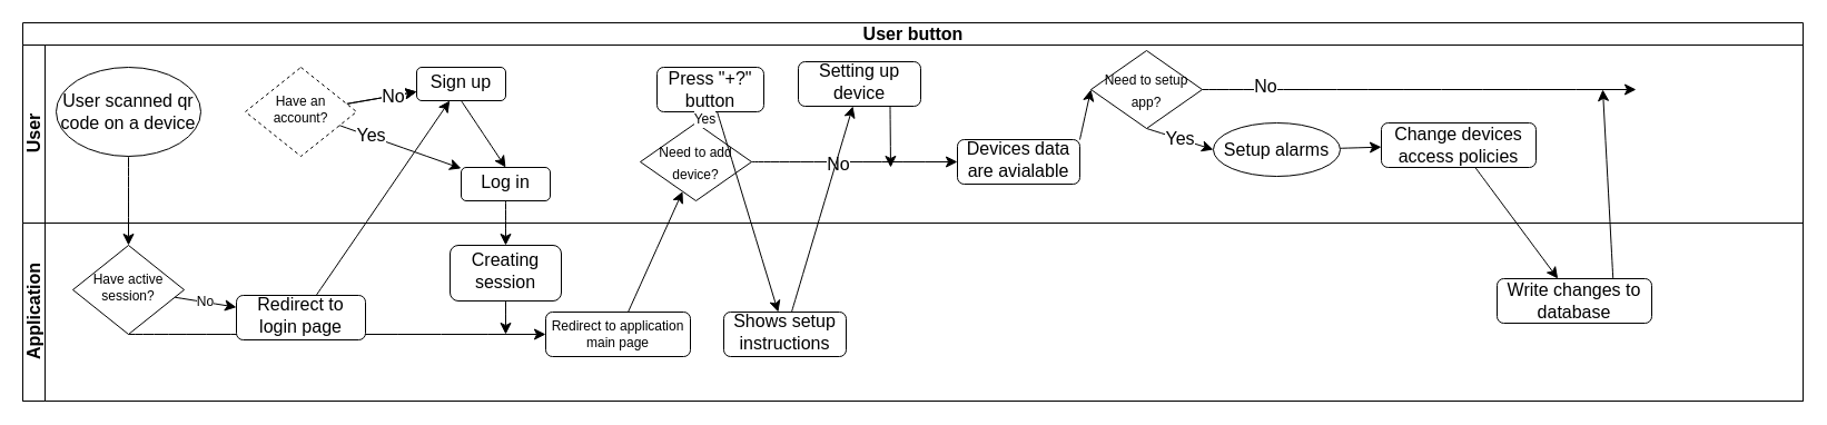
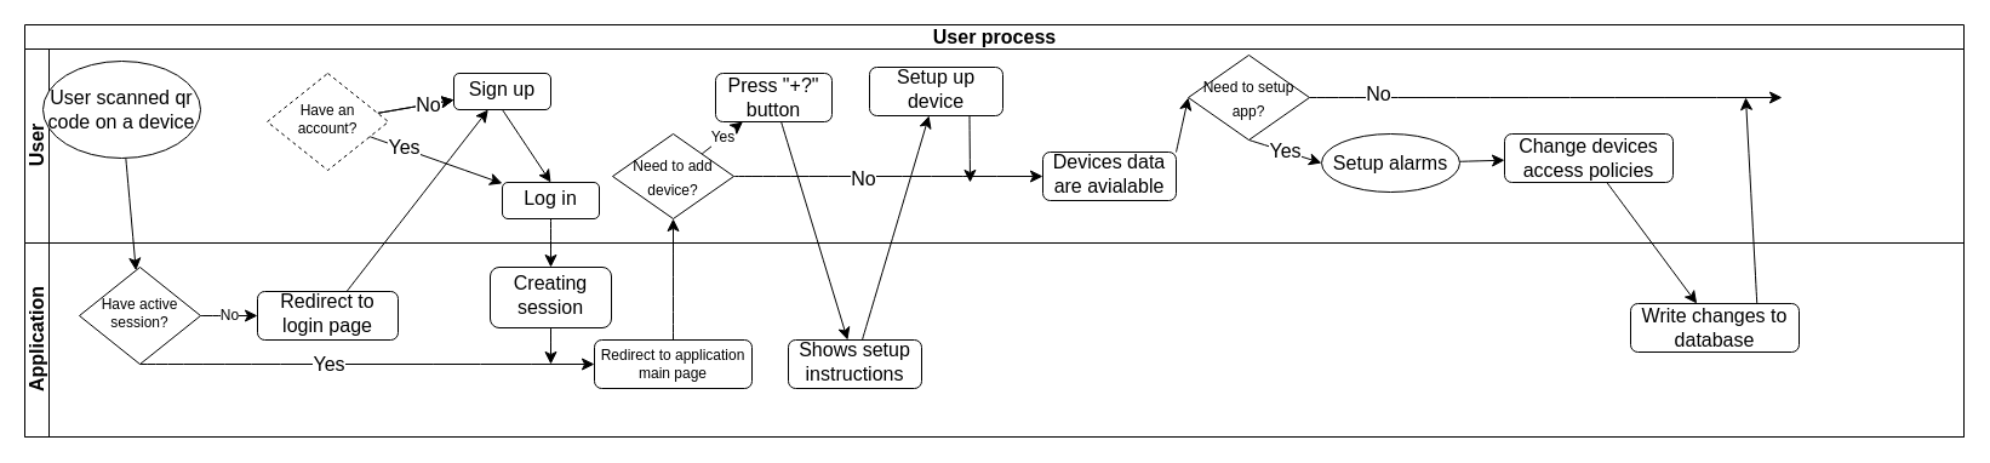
- <mxCell id="2" value="User button" style="swimlane;childLayout=stackLayout;resizeParent=1;resizeParentMax=0;horizontal=1;startSize=20;horizontalStack=0;html=1;fontSize=16;" vertex="1" parent="1"><mxGeometry x="20" y="20" width="1600" height="340" as="geometry" /></mxCell>
+ <mxCell id="2" value="User process" style="swimlane;childLayout=stackLayout;resizeParent=1;resizeParentMax=0;horizontal=1;startSize=20;horizontalStack=0;html=1;fontSize=16;" vertex="1" parent="1"><mxGeometry x="20" y="20" width="1600" height="340" as="geometry" /></mxCell>
- <mxCell id="20" value="Setting up device" style="rounded=1;whiteSpace=wrap;html=1;shadow=0;strokeWidth=1;spacing=6;spacingTop=-4;fontSize=16;" vertex="1" parent="3"><mxGeometry x="697" y="15" width="110" height="40" as="geometry" /></mxCell>
+ <mxCell id="20" value="Setup up device" style="rounded=1;whiteSpace=wrap;html=1;shadow=0;strokeWidth=1;spacing=6;spacingTop=-4;fontSize=16;" vertex="1" parent="3"><mxGeometry x="697" y="15" width="110" height="40" as="geometry" /></mxCell>
- <mxCell id="4" value="User scanned qr code on a device" style="ellipse;whiteSpace=wrap;html=1;fontSize=16;" vertex="1" parent="3"><mxGeometry x="30" y="20" width="130" height="80" as="geometry" /></mxCell>
+ <mxCell id="4" value="User scanned qr code on a device" style="ellipse;whiteSpace=wrap;html=1;fontSize=16;" vertex="1" parent="3"><mxGeometry x="15" y="10" width="130" height="80" as="geometry" /></mxCell>
- <mxCell id="16" value="&lt;font style=&quot;font-size: 12px;&quot;&gt;Need to add device?&lt;/font&gt;" style="rhombus;whiteSpace=wrap;html=1;fontSize=16;" vertex="1" parent="3"><mxGeometry x="555" y="70" width="100" height="70" as="geometry" /></mxCell>
+ <mxCell id="16" value="&lt;font style=&quot;font-size: 12px;&quot;&gt;Need to add device?&lt;/font&gt;" style="rhombus;whiteSpace=wrap;html=1;fontSize=16;" vertex="1" parent="3"><mxGeometry x="485" y="70" width="100" height="70" as="geometry" /></mxCell>
- <mxCell id="36" value="Redirect to login page" style="rounded=1;whiteSpace=wrap;html=1;shadow=0;strokeWidth=1;spacing=6;spacingTop=-4;fontSize=16;" vertex="1" parent="30"><mxGeometry x="192" y="65" width="116" height="40" as="geometry" /></mxCell>
+ <mxCell id="36" value="Redirect to login page" style="rounded=1;whiteSpace=wrap;html=1;shadow=0;strokeWidth=1;spacing=6;spacingTop=-4;fontSize=16;" vertex="1" parent="30"><mxGeometry x="192" y="40" width="116" height="40" as="geometry" /></mxCell>
